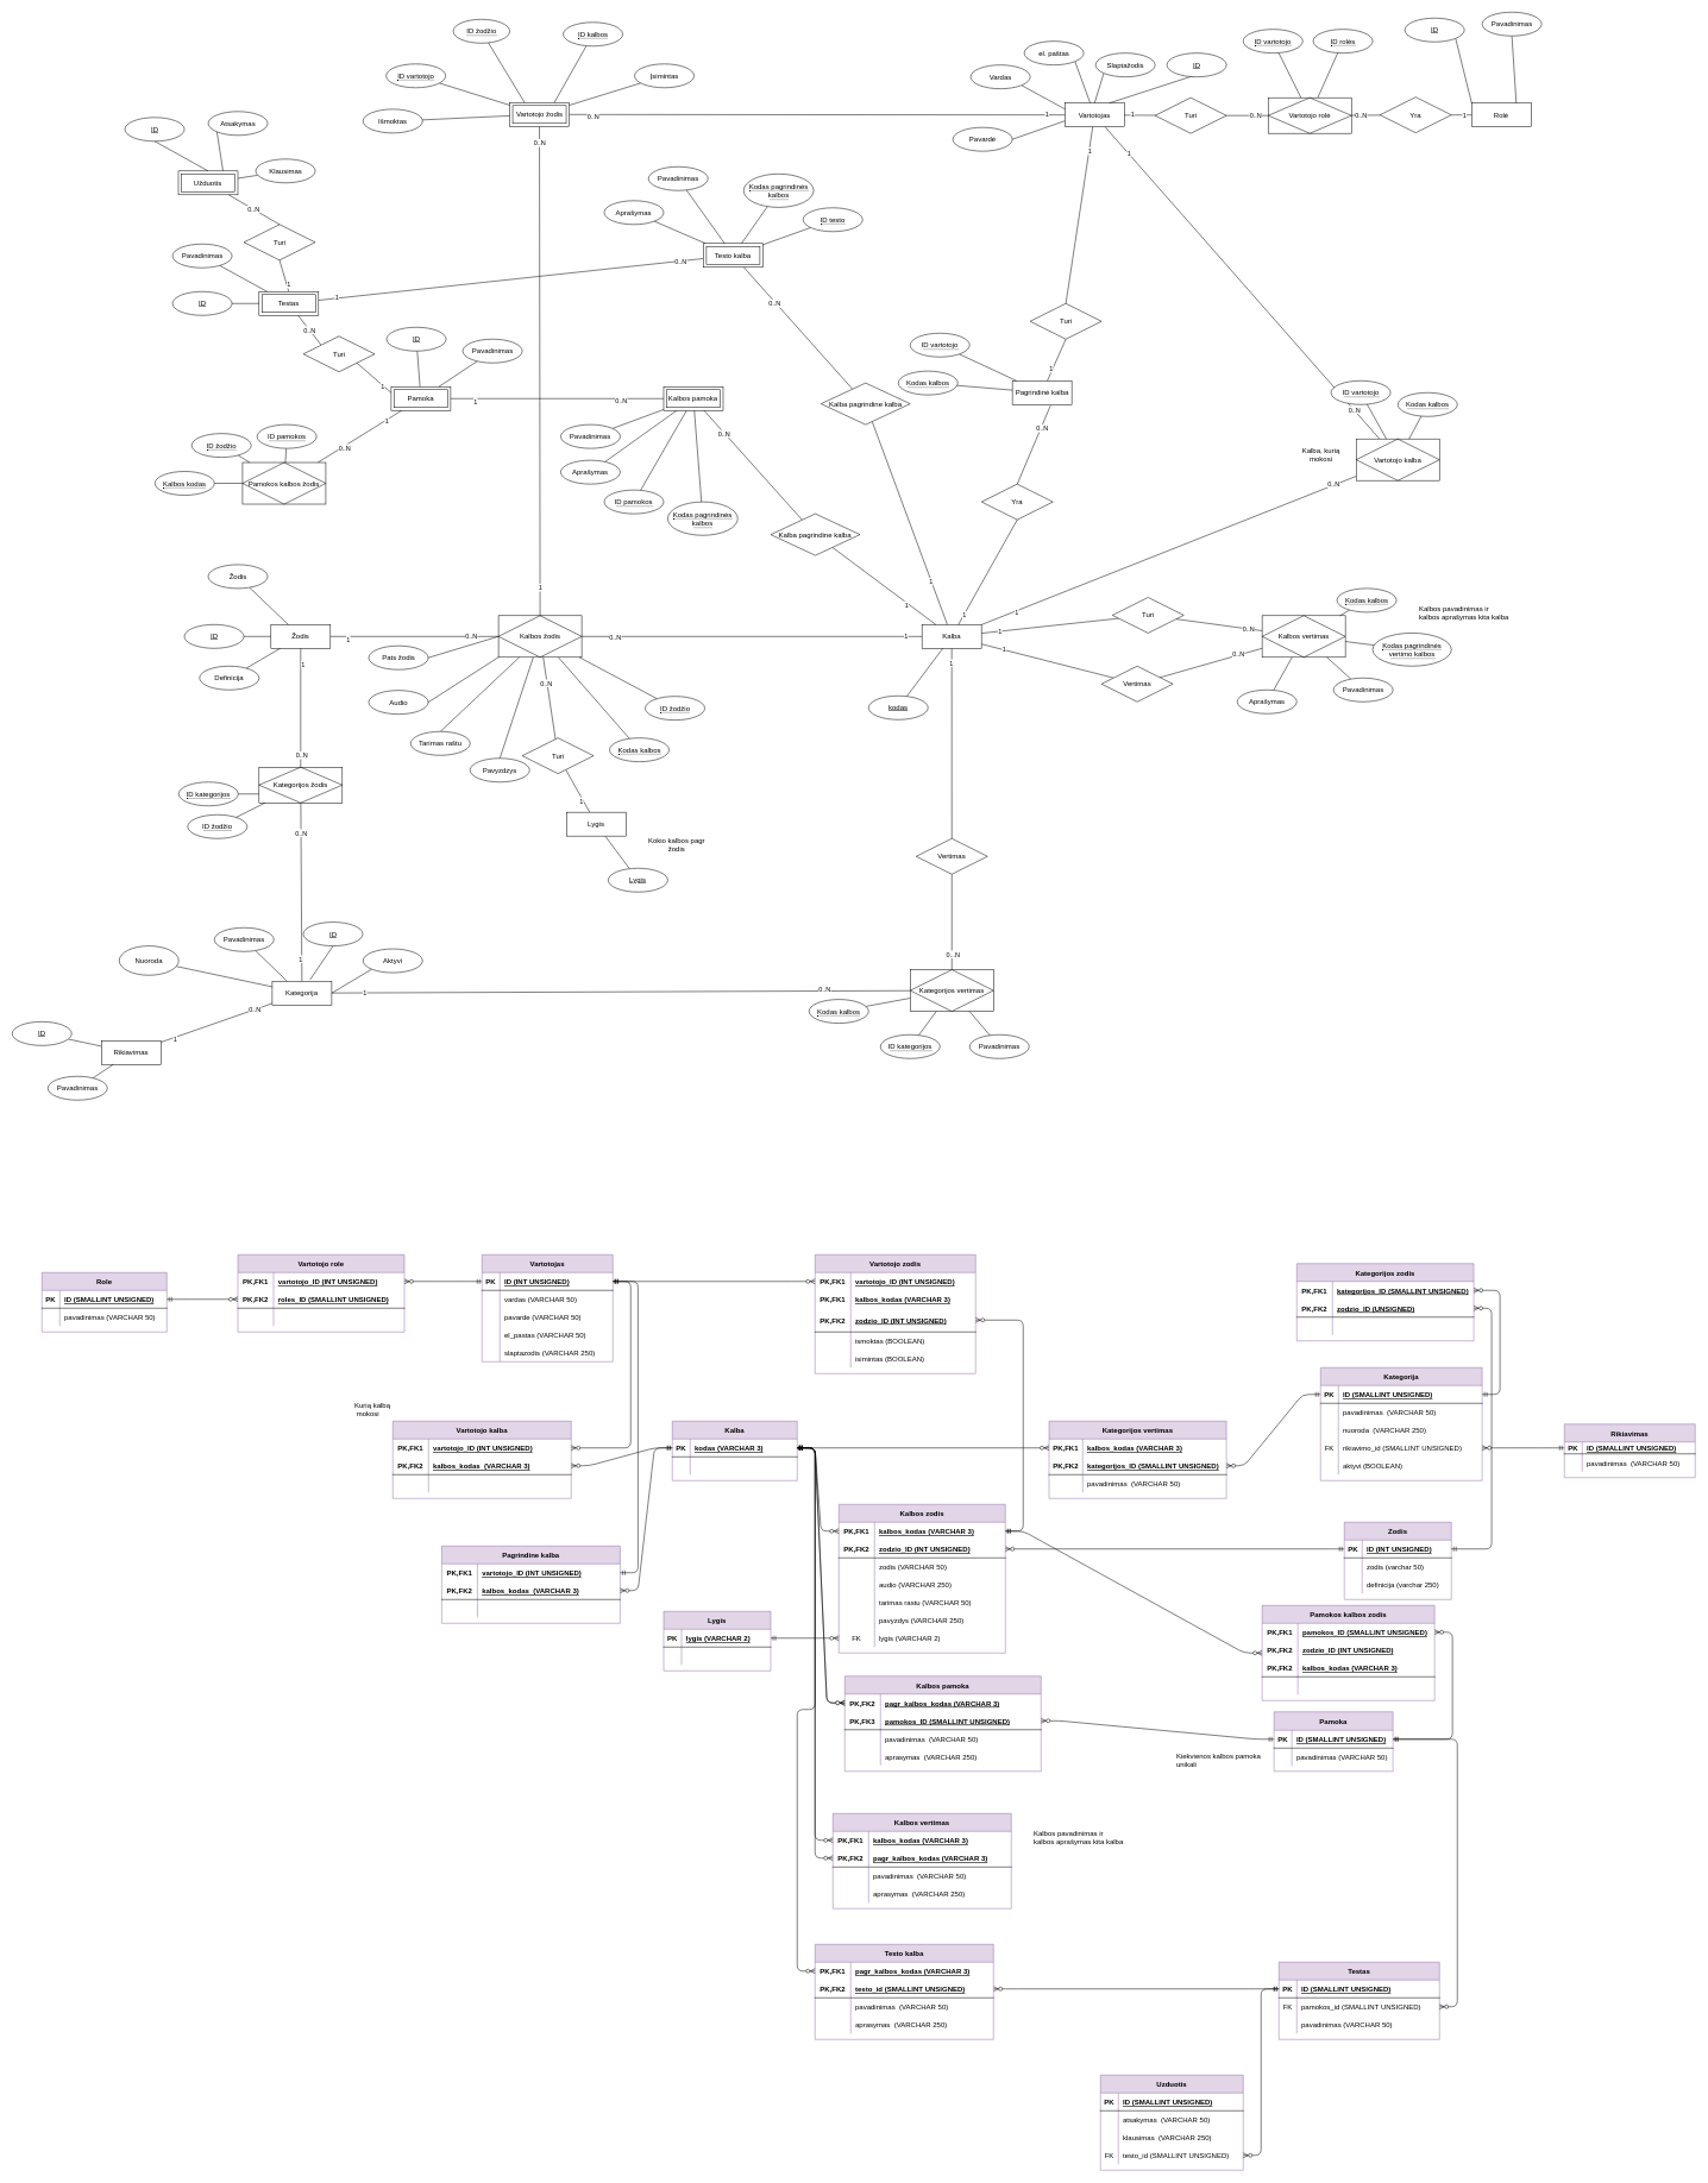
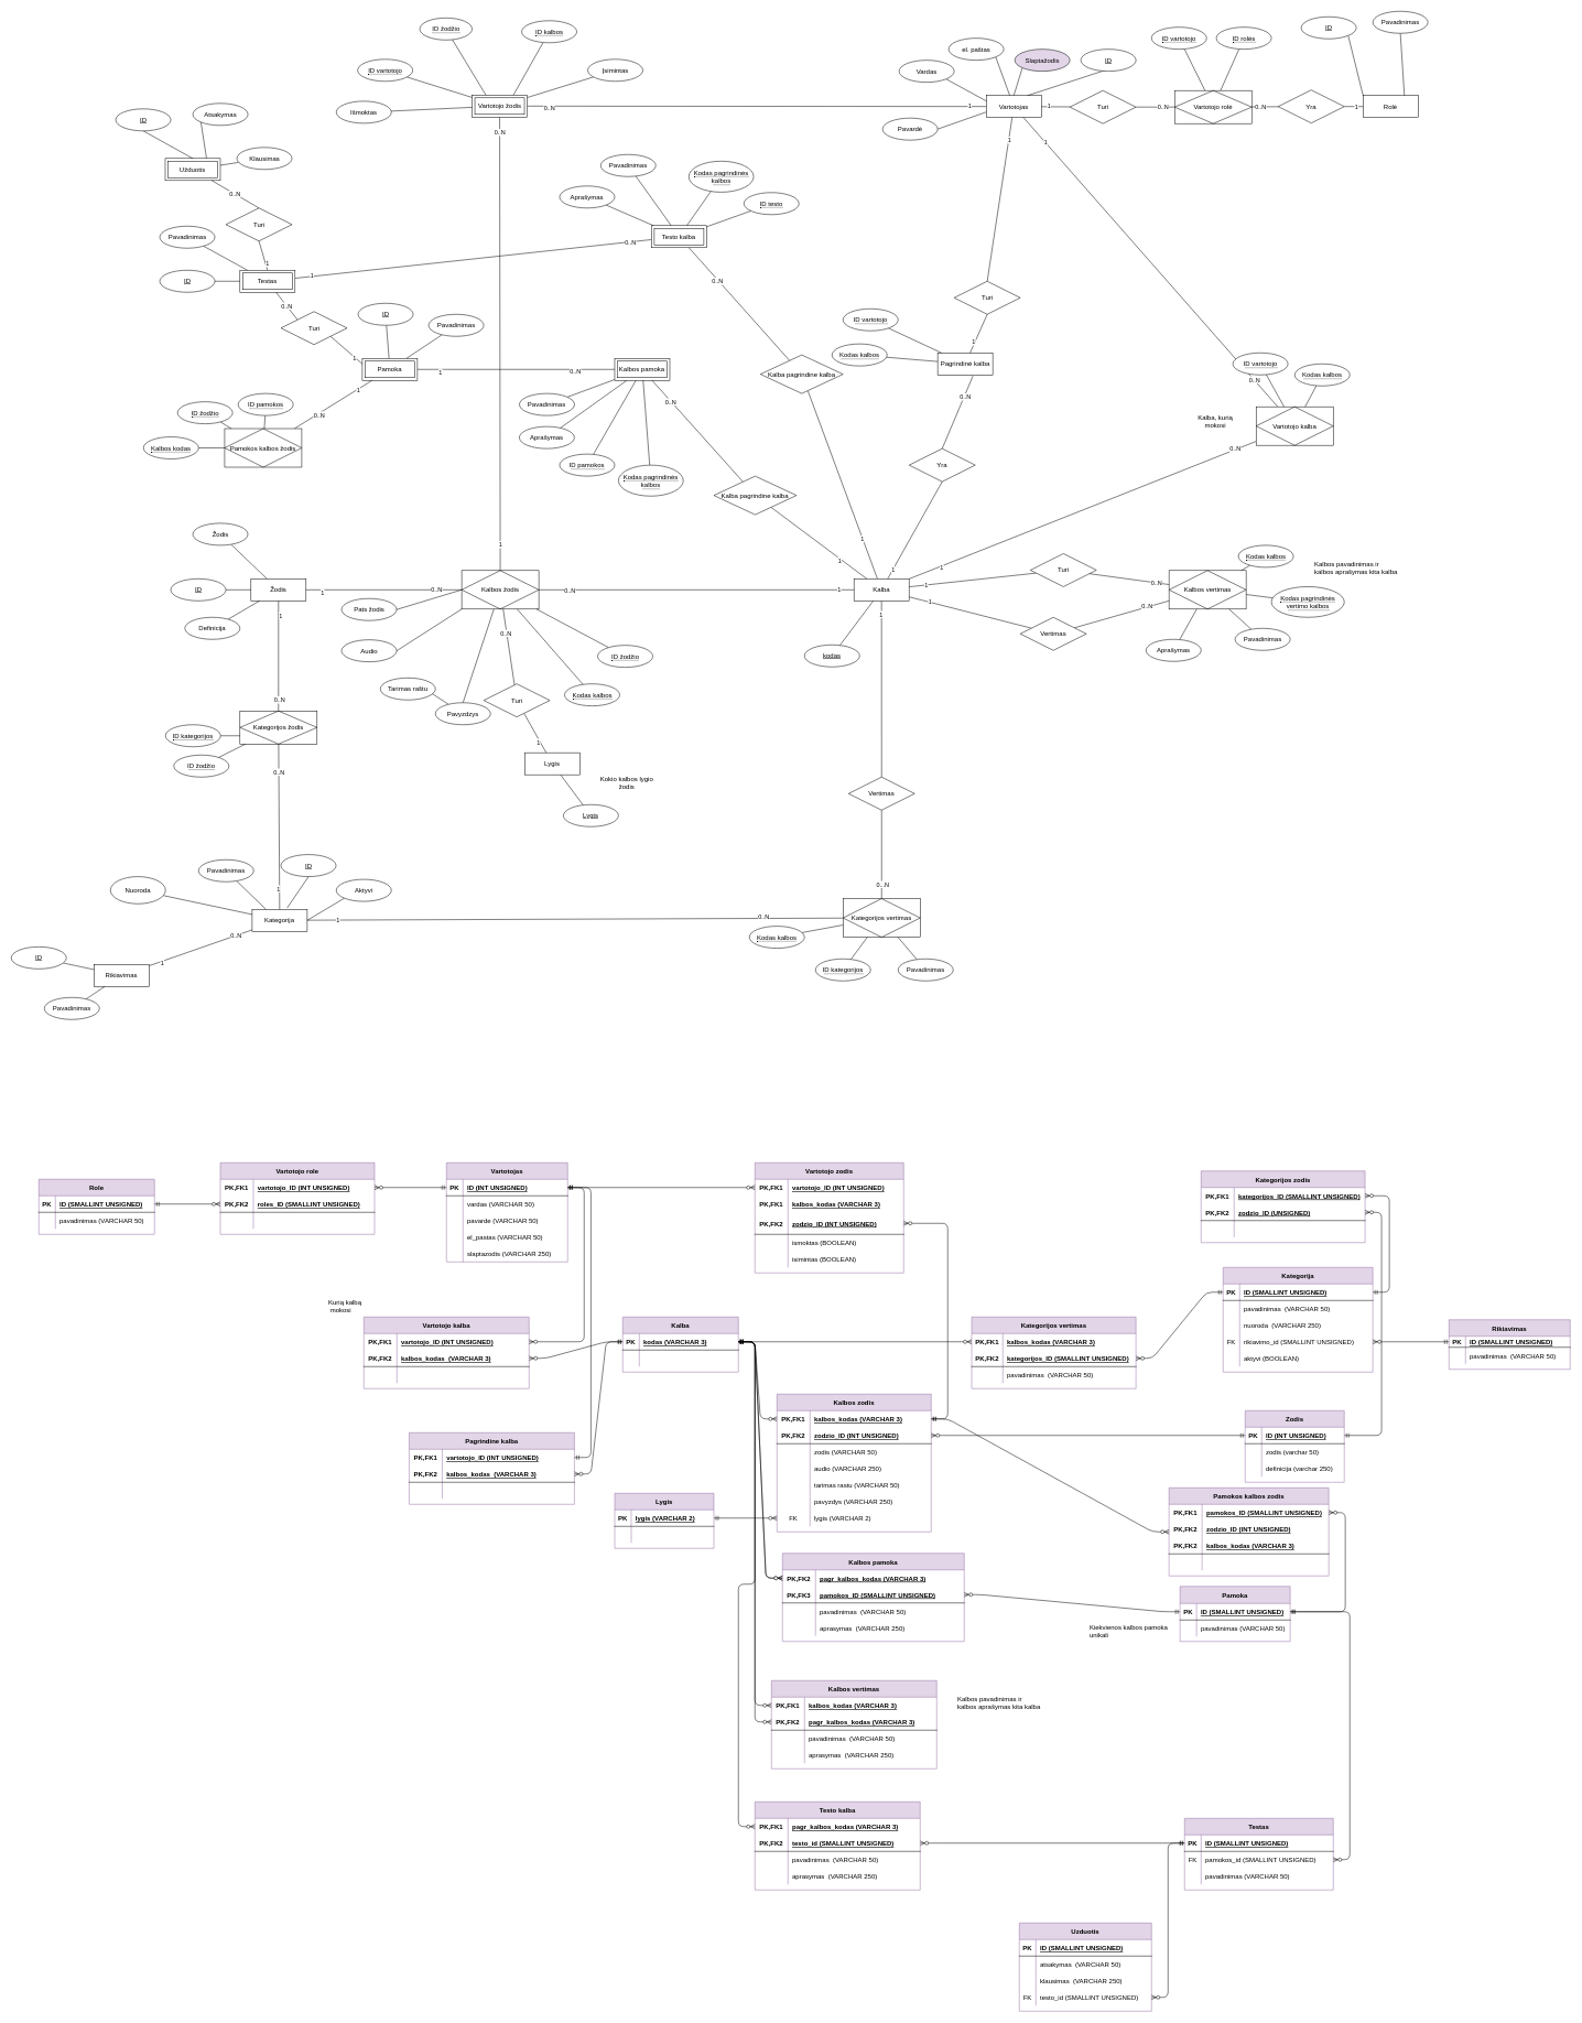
- <mxCell id="19" value="Slaptažodis" style="ellipse;whiteSpace=wrap;html=1;align=center;" parent="1" vertex="1"><mxGeometry x="1841.75" y="88.83" width="100" height="40" as="geometry" /></mxCell>
+ <mxCell id="19" value="Slaptažodis" style="ellipse;whiteSpace=wrap;html=1;align=center;fillColor=#e1d5e7;" parent="1" vertex="1"><mxGeometry x="1841.75" y="88.83" width="100" height="40" as="geometry" /></mxCell>
- <mxCell id="373" value="Kalba, kurią mokosi" style="text;html=1;strokeColor=none;fillColor=none;align=center;verticalAlign=middle;whiteSpace=wrap;rounded=0;" parent="1" vertex="1"><mxGeometry x="2169.95" y="753.76" width="102" height="20" as="geometry" /></mxCell>
+ <mxCell id="373" value="Kalba, kurią mokosi" style="text;html=1;strokeColor=none;fillColor=none;align=center;verticalAlign=middle;whiteSpace=wrap;rounded=0;" parent="1" vertex="1"><mxGeometry x="2154.95" y="753.76" width="102" height="20" as="geometry" /></mxCell>
- <mxCell id="61" style="edgeStyle=none;rounded=0;orthogonalLoop=1;jettySize=auto;html=1;exitX=0.5;exitY=0;exitDx=0;exitDy=0;entryX=0.25;entryY=1;entryDx=0;entryDy=0;endArrow=none;endFill=0;" parent="1" source="62" target="56" edge="1"><mxGeometry relative="1" as="geometry" /></mxCell>
+ <mxCell id="61" style="edgeStyle=none;rounded=0;orthogonalLoop=1;jettySize=auto;html=1;exitX=0.5;exitY=0;exitDx=0;exitDy=0;endArrow=none;endFill=0;" parent="1" source="62" target="64" edge="1"><mxGeometry relative="1" as="geometry" /></mxCell>
- <mxCell id="374" value="Kokio kalbos pagr žodis" style="text;html=1;strokeColor=none;fillColor=none;align=center;verticalAlign=middle;whiteSpace=wrap;rounded=0;" parent="1" vertex="1"><mxGeometry x="1085" y="1410" width="105" height="20" as="geometry" /></mxCell>
+ <mxCell id="374" value="Kokio kalbos lygio žodis" style="text;html=1;strokeColor=none;fillColor=none;align=center;verticalAlign=middle;whiteSpace=wrap;rounded=0;" parent="1" vertex="1"><mxGeometry x="1085" y="1410" width="105" height="20" as="geometry" /></mxCell>
